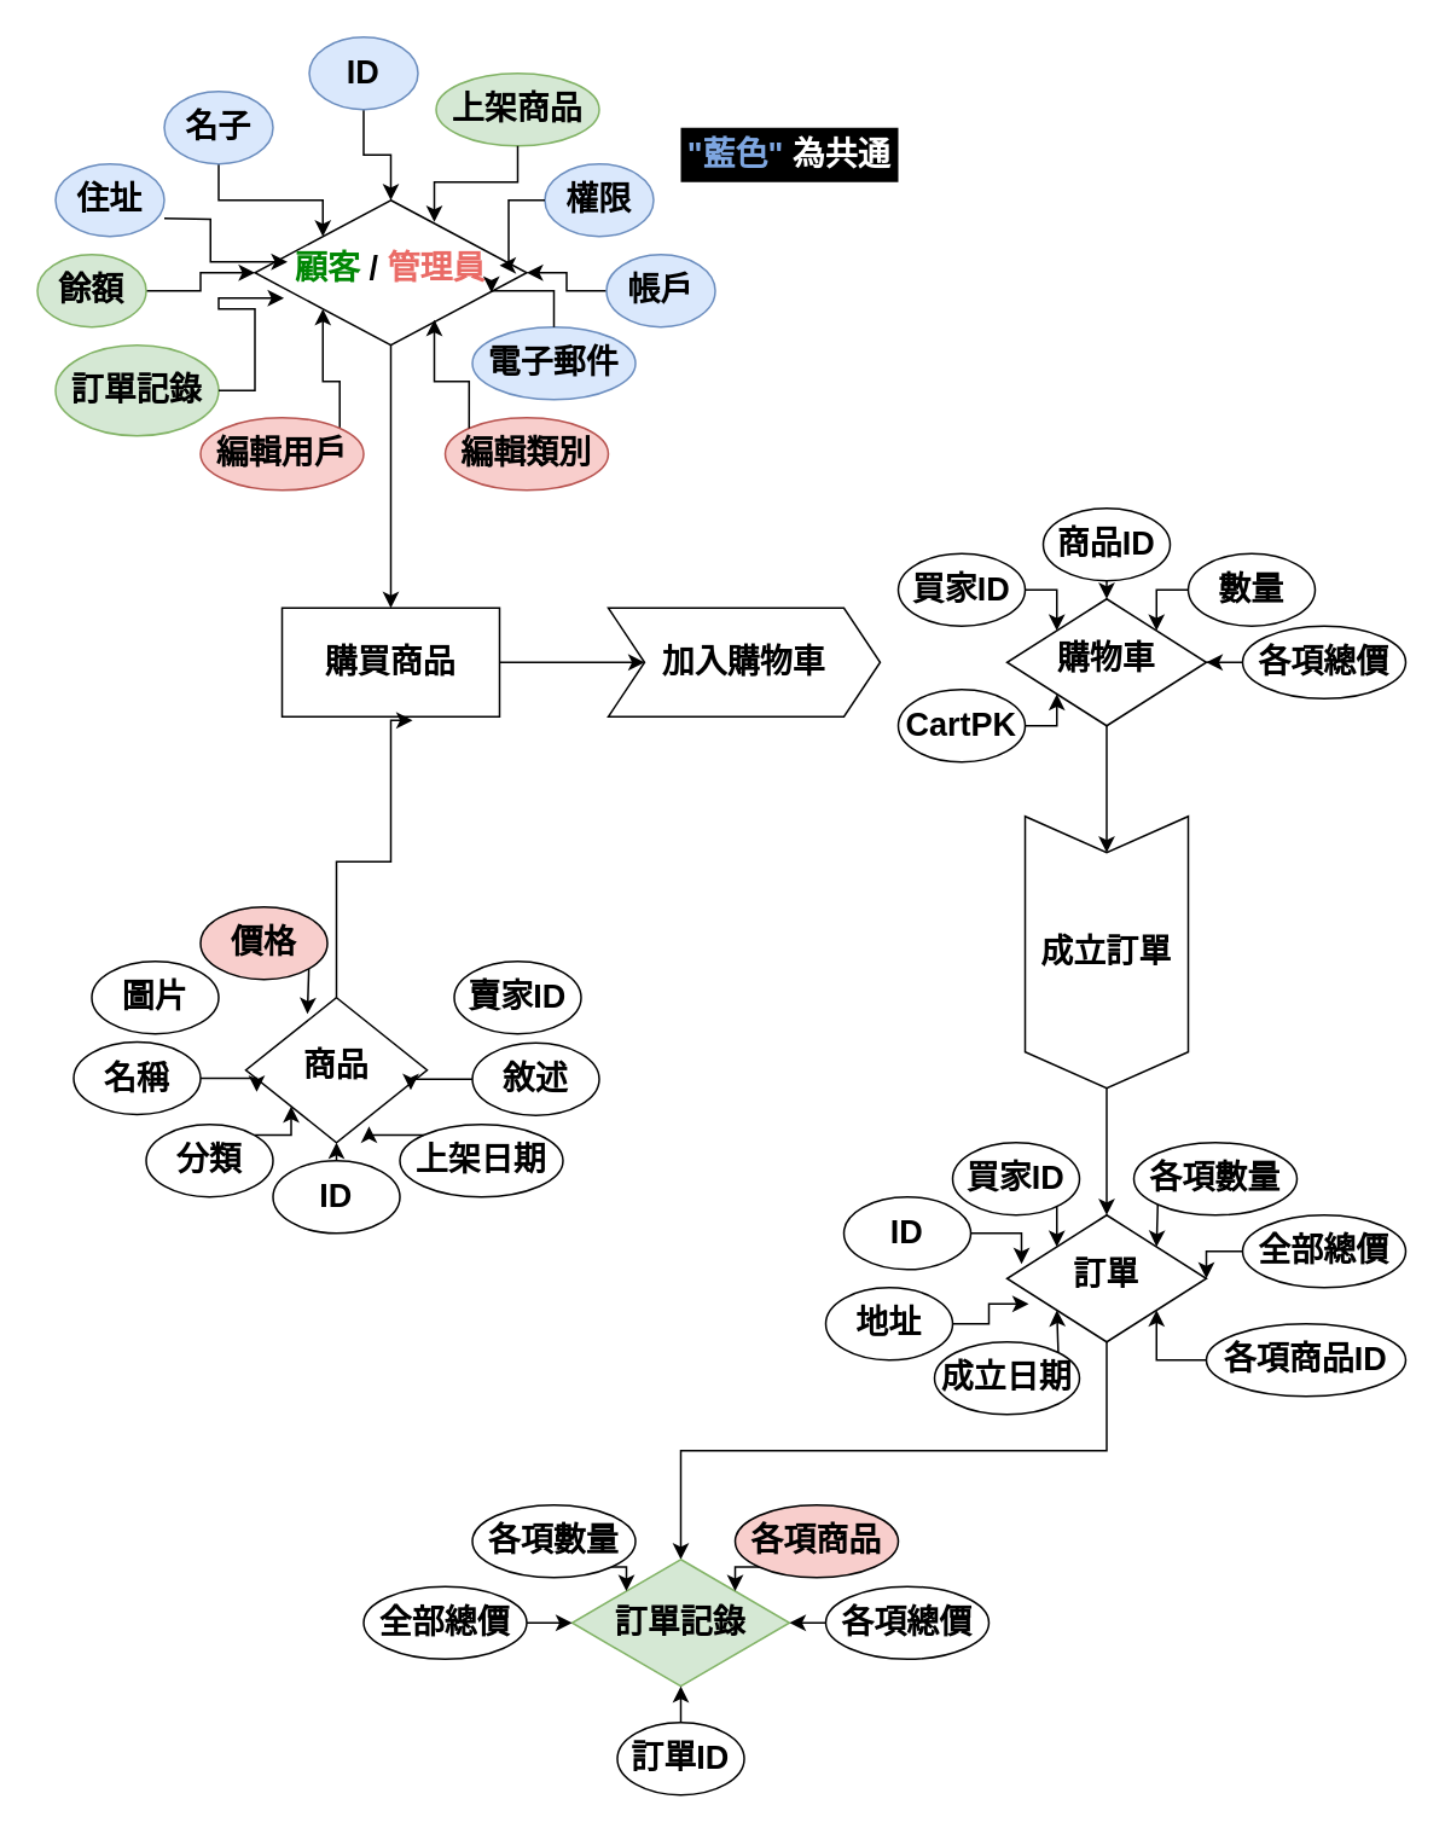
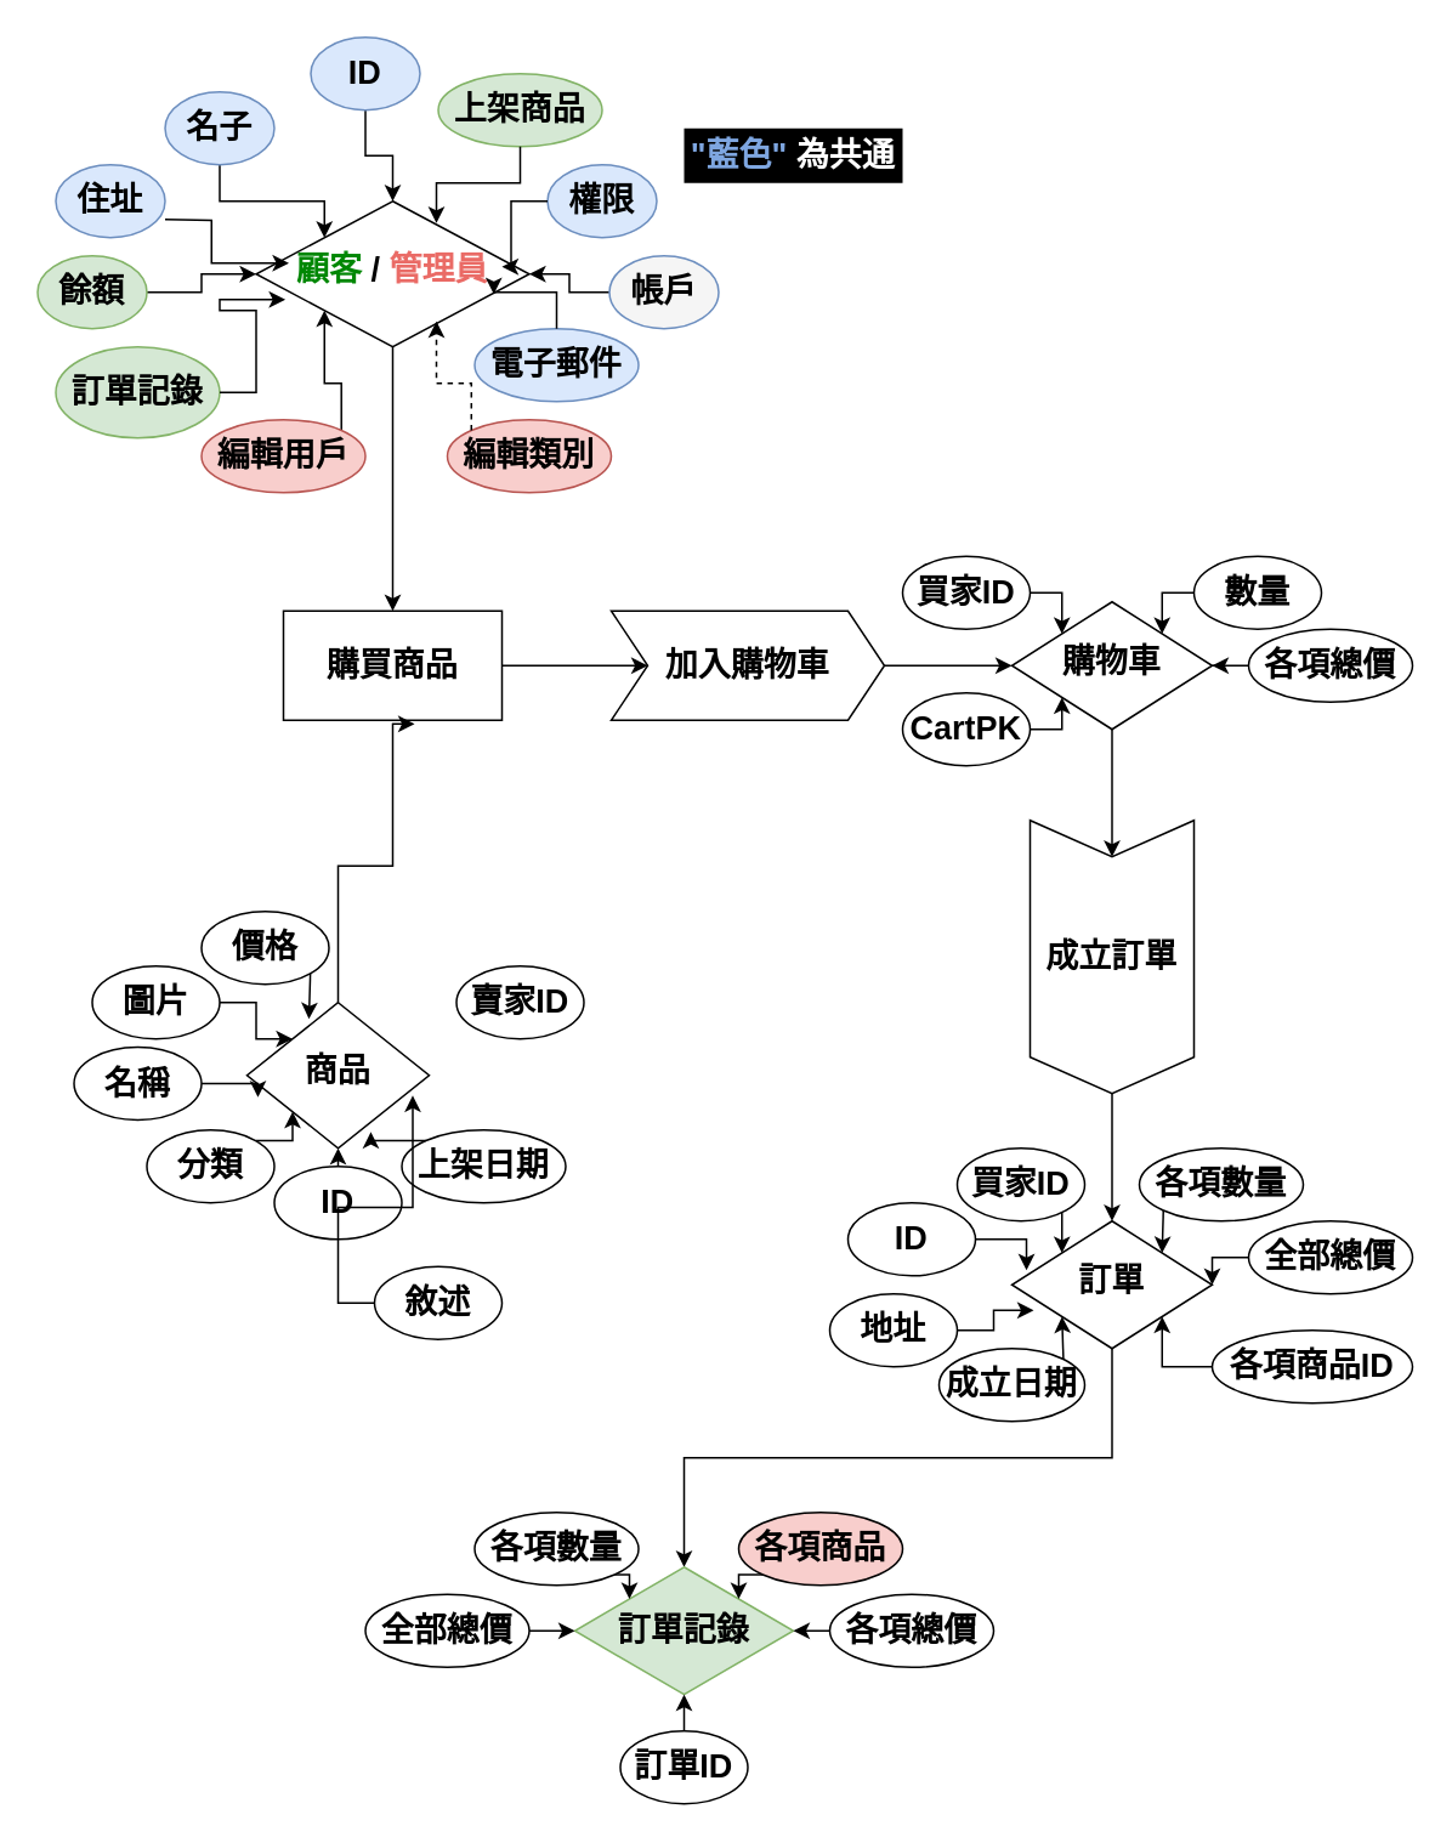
- <mxCell id="14" value="&lt;h2&gt;帳戶&lt;/h2&gt;" style="ellipse;whiteSpace=wrap;html=1;fillColor=#dae8fc;strokeColor=#6c8ebf;" vertex="1" parent="1"><mxGeometry x="334" y="140" width="60" height="40" as="geometry" /></mxCell>
+ <mxCell id="14" value="&lt;h2&gt;帳戶&lt;/h2&gt;" style="ellipse;whiteSpace=wrap;html=1;fillColor=#f5f5f5;strokeColor=#6c8ebf;" vertex="1" parent="1"><mxGeometry x="334" y="140" width="60" height="40" as="geometry" /></mxCell>
- <mxCell id="42" style="edgeStyle=orthogonalEdgeStyle;rounded=0;orthogonalLoop=1;jettySize=auto;html=1;exitX=0;exitY=0;exitDx=0;exitDy=0;entryX=0.66;entryY=0.825;entryDx=0;entryDy=0;entryPerimeter=0;" edge="1" parent="1" source="41" target="3"><mxGeometry relative="1" as="geometry"><mxPoint x="253.18" y="235.858" as="sourcePoint" /></mxGeometry></mxCell>
+ <mxCell id="42" style="edgeStyle=orthogonalEdgeStyle;rounded=0;orthogonalLoop=1;jettySize=auto;html=1;exitX=0;exitY=0;exitDx=0;exitDy=0;entryX=0.66;entryY=0.825;entryDx=0;entryDy=0;entryPerimeter=0;dashed=1;" edge="1" parent="1" source="41" target="3"><mxGeometry relative="1" as="geometry"><mxPoint x="253.18" y="235.858" as="sourcePoint" /></mxGeometry></mxCell>
- <mxCell id="56" value="&lt;h2&gt;&lt;b&gt;商品ID&lt;/b&gt;&lt;/h2&gt;" style="ellipse;whiteSpace=wrap;html=1;" vertex="1" parent="1"><mxGeometry x="575" y="280" width="70" height="40" as="geometry" /></mxCell>
- <mxCell id="55" style="edgeStyle=orthogonalEdgeStyle;rounded=0;orthogonalLoop=1;jettySize=auto;html=1;exitX=0.5;exitY=1;exitDx=0;exitDy=0;entryX=0.5;entryY=0;entryDx=0;entryDy=0;" edge="1" parent="1" source="56" target="49"><mxGeometry relative="1" as="geometry" /></mxCell>
+ <mxCell id="46" style="edgeStyle=orthogonalEdgeStyle;rounded=0;orthogonalLoop=1;jettySize=auto;html=1;exitX=1;exitY=0.5;exitDx=0;exitDy=0;entryX=0;entryY=0.5;entryDx=0;entryDy=0;" edge="1" parent="1" source="47" target="49"><mxGeometry relative="1" as="geometry" /></mxCell>
- <mxCell id="24" value="&lt;h2&gt;價格&lt;/h2&gt;" style="ellipse;whiteSpace=wrap;html=1;fillColor=#f8cecc;" vertex="1" parent="1"><mxGeometry x="110" y="500" width="70" height="40" as="geometry" /></mxCell>
+ <mxCell id="24" value="&lt;h2&gt;價格&lt;/h2&gt;" style="ellipse;whiteSpace=wrap;html=1;" vertex="1" parent="1"><mxGeometry x="110" y="500" width="70" height="40" as="geometry" /></mxCell>
+ <mxCell id="25" style="edgeStyle=orthogonalEdgeStyle;rounded=0;orthogonalLoop=1;jettySize=auto;html=1;exitX=1;exitY=0.5;exitDx=0;exitDy=0;entryX=0;entryY=0;entryDx=0;entryDy=0;" edge="1" parent="1" source="26" target="17"><mxGeometry relative="1" as="geometry" /></mxCell>
- <mxCell id="33" value="&lt;h2&gt;敘述&lt;/h2&gt;" style="ellipse;whiteSpace=wrap;html=1;" vertex="1" parent="1"><mxGeometry x="260" y="575" width="70" height="40" as="geometry" /></mxCell>
+ <mxCell id="33" value="&lt;h2&gt;敘述&lt;/h2&gt;" style="ellipse;whiteSpace=wrap;html=1;" vertex="1" parent="1"><mxGeometry x="205" y="695" width="70" height="40" as="geometry" /></mxCell>
